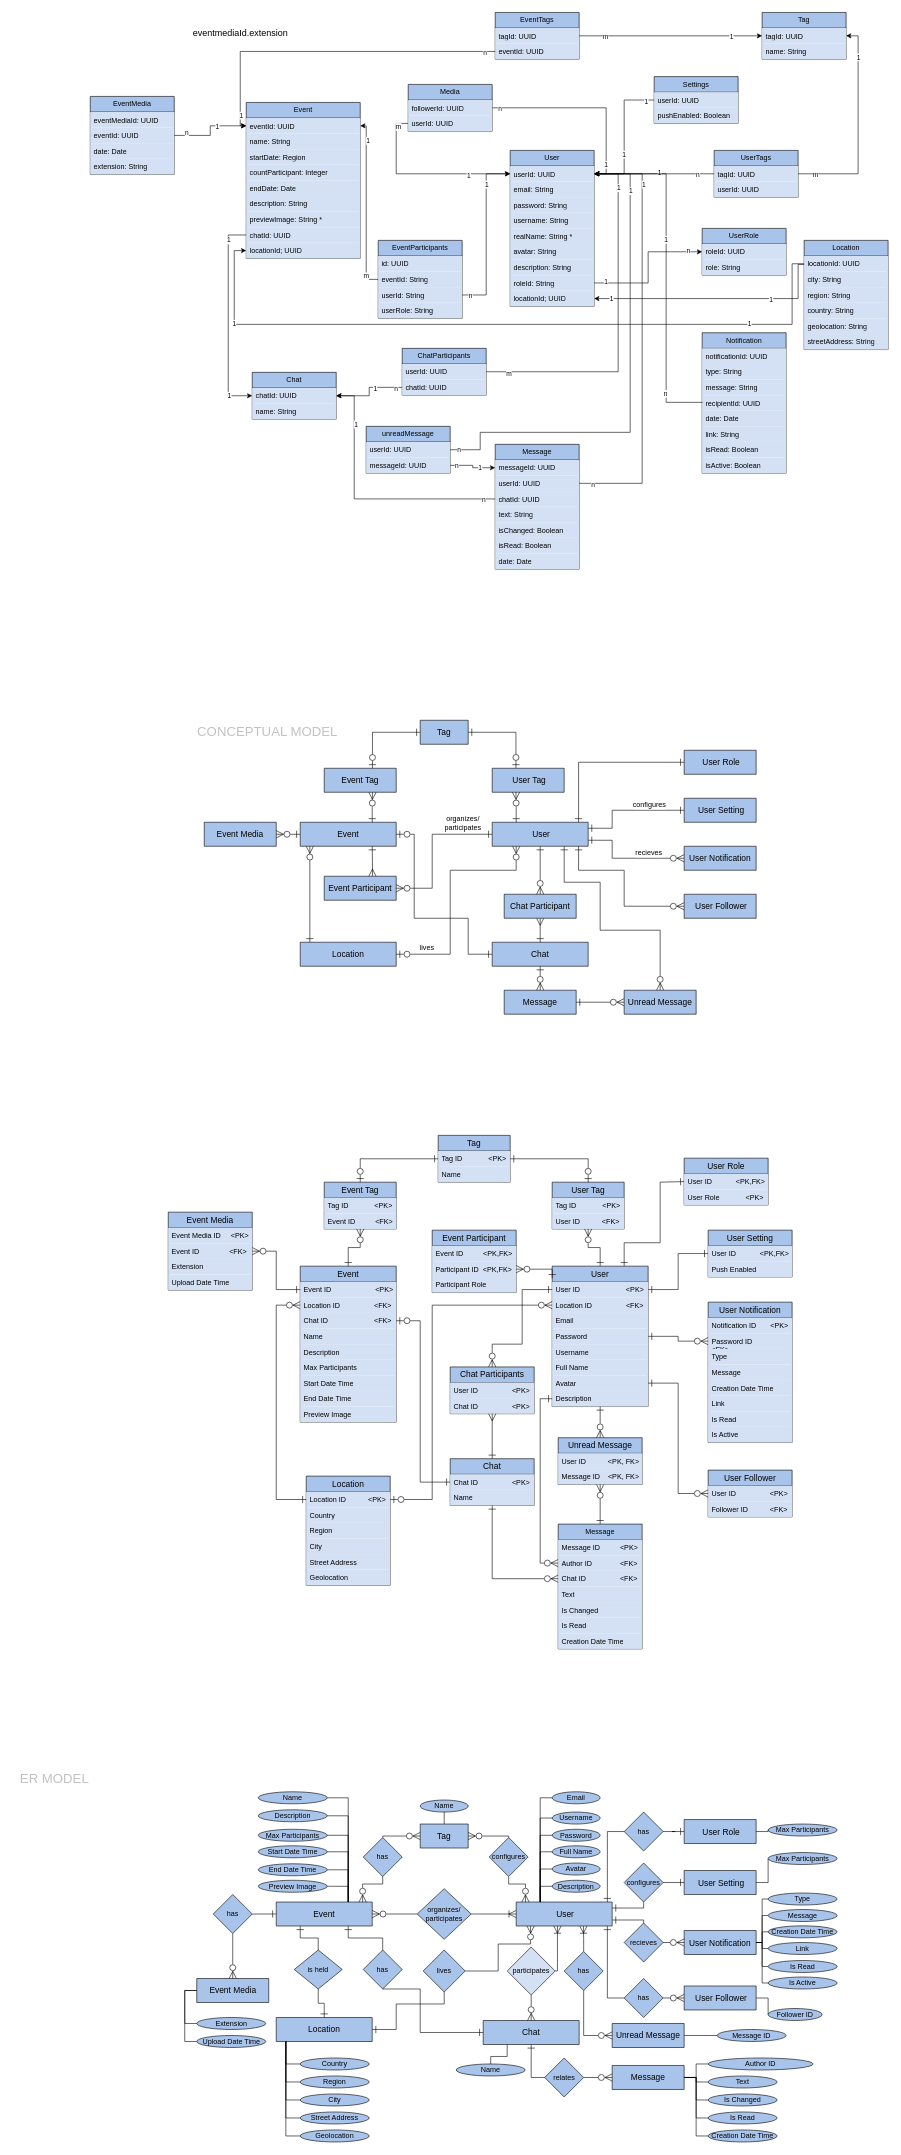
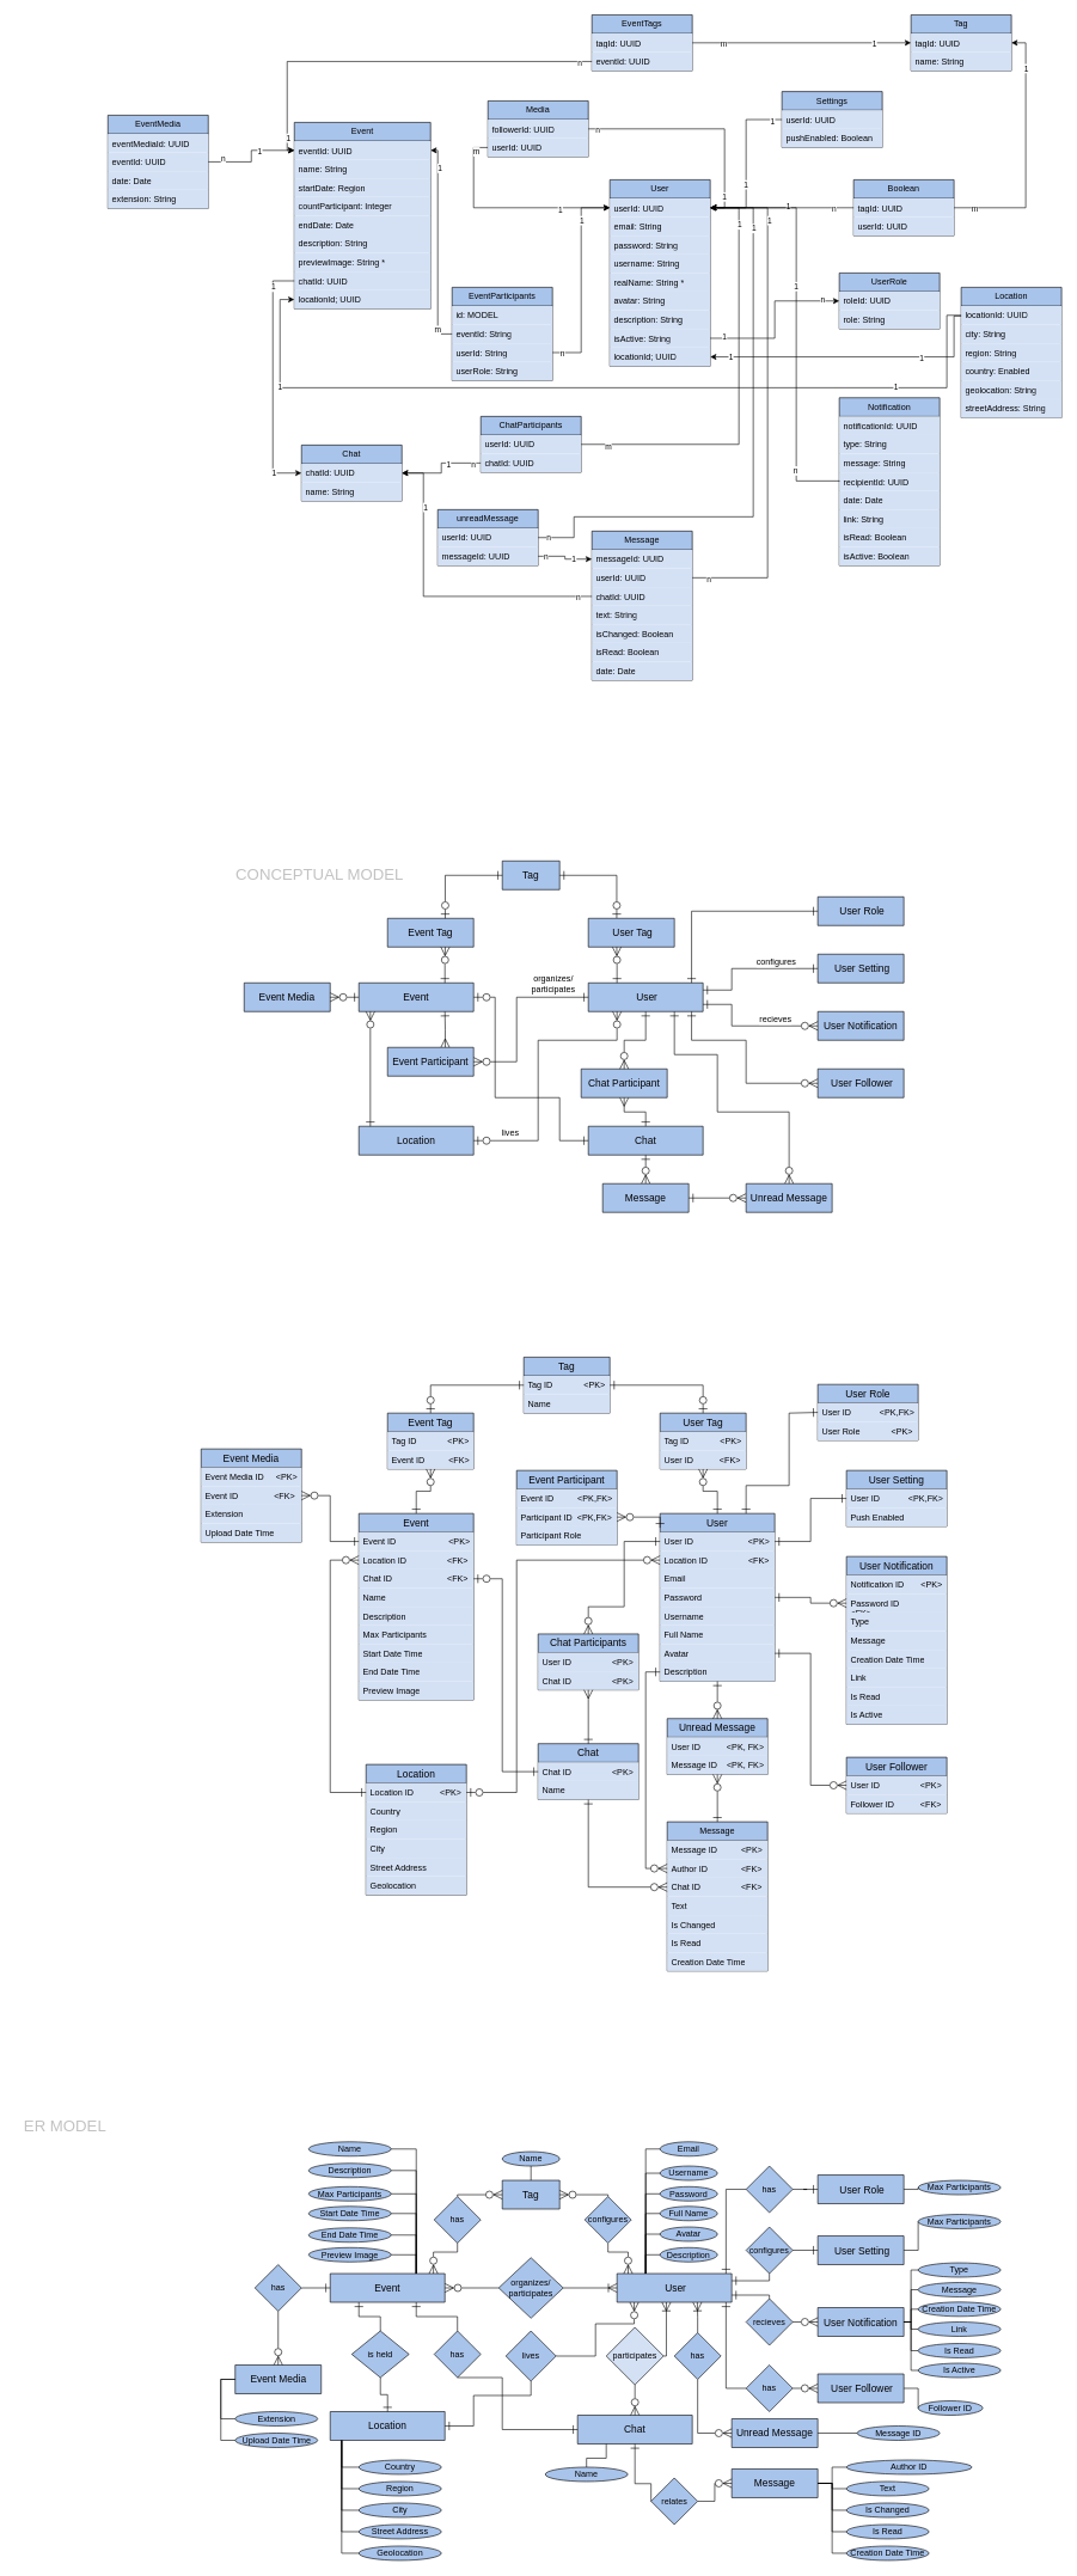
- <mxCell id="129" value="&lt;font style=&quot;font-size: 15px;&quot;&gt;eventmediaId.extension&lt;/font&gt;" style="text;html=1;align=center;verticalAlign=middle;resizable=0;points=[];autosize=1;strokeColor=none;fillColor=none;" vertex="1" parent="1"><mxGeometry x="310" y="38" width="180" height="30" as="geometry" /></mxCell>
- <mxCell id="97" value="UserTags" style="swimlane;fontStyle=0;childLayout=stackLayout;horizontal=1;startSize=26;fillColor=#A9C4EB;horizontalStack=0;resizeParent=1;resizeParentMax=0;resizeLast=0;collapsible=1;marginBottom=0;whiteSpace=wrap;html=1;" vertex="1" parent="1"><mxGeometry x="1190" y="250" width="140" height="78" as="geometry" /></mxCell>
+ <mxCell id="97" value="Boolean" style="swimlane;fontStyle=0;childLayout=stackLayout;horizontal=1;startSize=26;fillColor=#A9C4EB;horizontalStack=0;resizeParent=1;resizeParentMax=0;resizeLast=0;collapsible=1;marginBottom=0;whiteSpace=wrap;html=1;" vertex="1" parent="1"><mxGeometry x="1190" y="250" width="140" height="78" as="geometry" /></mxCell>
- <mxCell id="31" value="id: UUID" style="text;strokeColor=none;fillColor=#D4E1F5;align=left;verticalAlign=top;spacingLeft=4;spacingRight=4;overflow=hidden;rotatable=0;points=[[0,0.5],[1,0.5]];portConstraint=eastwest;whiteSpace=wrap;html=1;" vertex="1" parent="30"><mxGeometry y="26" width="140" height="26" as="geometry" /></mxCell>
+ <mxCell id="31" value="id: MODEL" style="text;strokeColor=none;fillColor=#D4E1F5;align=left;verticalAlign=top;spacingLeft=4;spacingRight=4;overflow=hidden;rotatable=0;points=[[0,0.5],[1,0.5]];portConstraint=eastwest;whiteSpace=wrap;html=1;" vertex="1" parent="30"><mxGeometry y="26" width="140" height="26" as="geometry" /></mxCell>
- <mxCell id="20" value="roleId: String" style="text;strokeColor=none;fillColor=#D4E1F5;align=left;verticalAlign=top;spacingLeft=4;spacingRight=4;overflow=hidden;rotatable=0;points=[[0,0.5],[1,0.5]];portConstraint=eastwest;whiteSpace=wrap;html=1;" vertex="1" parent="12"><mxGeometry y="208" width="140" height="26" as="geometry" /></mxCell>
+ <mxCell id="20" value="isActive: String" style="text;strokeColor=none;fillColor=#D4E1F5;align=left;verticalAlign=top;spacingLeft=4;spacingRight=4;overflow=hidden;rotatable=0;points=[[0,0.5],[1,0.5]];portConstraint=eastwest;whiteSpace=wrap;html=1;" vertex="1" parent="12"><mxGeometry y="208" width="140" height="26" as="geometry" /></mxCell>
- <mxCell id="134" value="country: String" style="text;strokeColor=none;fillColor=#D4E1F5;align=left;verticalAlign=top;spacingLeft=4;spacingRight=4;overflow=hidden;rotatable=0;points=[[0,0.5],[1,0.5]];portConstraint=eastwest;whiteSpace=wrap;html=1;" vertex="1" parent="130"><mxGeometry y="104" width="140" height="26" as="geometry" /></mxCell>
+ <mxCell id="134" value="country: Enabled" style="text;strokeColor=none;fillColor=#D4E1F5;align=left;verticalAlign=top;spacingLeft=4;spacingRight=4;overflow=hidden;rotatable=0;points=[[0,0.5],[1,0.5]];portConstraint=eastwest;whiteSpace=wrap;html=1;" vertex="1" parent="130"><mxGeometry y="104" width="140" height="26" as="geometry" /></mxCell>
- <mxCell id="175" value="&lt;font style=&quot;font-size: 14px;&quot;&gt;Chat Participant&lt;/font&gt;" style="swimlane;fontStyle=0;childLayout=stackLayout;horizontal=1;startSize=40;fillColor=#A9C4EB;horizontalStack=0;resizeParent=1;resizeParentMax=0;resizeLast=0;collapsible=1;marginBottom=0;whiteSpace=wrap;html=1;" vertex="1" parent="1"><mxGeometry x="840" y="1490" width="120" height="40" as="geometry" /></mxCell>
+ <mxCell id="175" value="&lt;font style=&quot;font-size: 14px;&quot;&gt;Chat Participant&lt;/font&gt;" style="swimlane;fontStyle=0;childLayout=stackLayout;horizontal=1;startSize=40;fillColor=#A9C4EB;horizontalStack=0;resizeParent=1;resizeParentMax=0;resizeLast=0;collapsible=1;marginBottom=0;whiteSpace=wrap;html=1;" vertex="1" parent="1"><mxGeometry x="810" y="1490" width="120" height="40" as="geometry" /></mxCell>
- <mxCell id="397" value="relates" style="rhombus;whiteSpace=wrap;html=1;fillColor=#A9C4EB;direction=south;" vertex="1" parent="1"><mxGeometry x="907.5" y="3430" width="65" height="65" as="geometry" /></mxCell>
+ <mxCell id="397" value="relates" style="rhombus;whiteSpace=wrap;html=1;fillColor=#A9C4EB;direction=south;" vertex="1" parent="1"><mxGeometry x="907.5" y="3455" width="65" height="65" as="geometry" /></mxCell>
